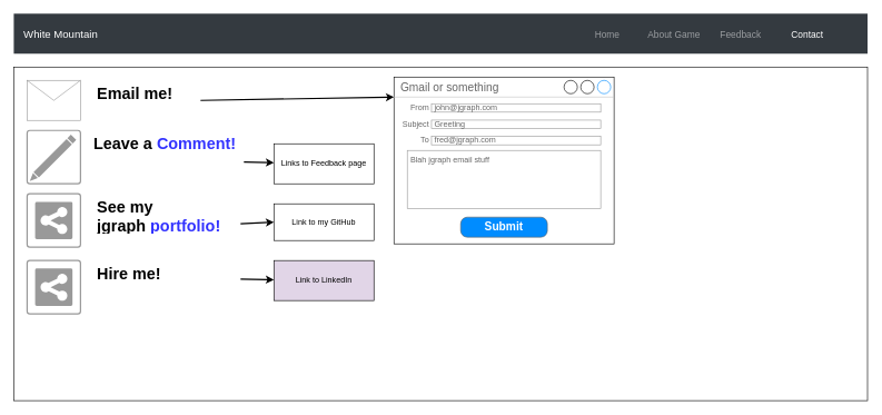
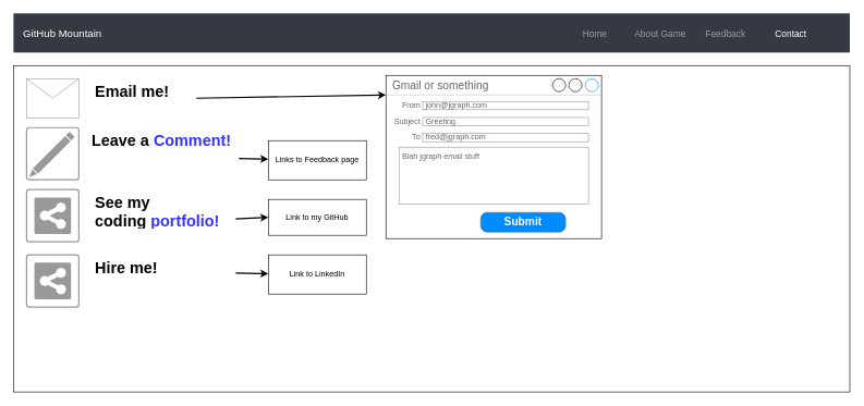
- <mxCell id="3" value="White Mountain" style="shadow=0;dashed=0;fillColor=#343A40;strokeColor=none;fontSize=16;fontColor=#ffffff;align=left;spacing=15;html=1;" vertex="1" parent="1"><mxGeometry x="20" y="20" width="1280" height="60" as="geometry" /></mxCell>
+ <mxCell id="3" value="GitHub Mountain" style="shadow=0;dashed=0;fillColor=#343A40;strokeColor=none;fontSize=16;fontColor=#ffffff;align=left;spacing=15;html=1;" vertex="1" parent="1"><mxGeometry x="20" y="20" width="1280" height="60" as="geometry" /></mxCell>
- <mxCell id="27" value="&lt;h1&gt;See my jgraph&amp;nbsp;&lt;font color=&quot;#3333ff&quot;&gt;portfolio!&lt;/font&gt;&lt;/h1&gt;" style="text;html=1;strokeColor=none;fillColor=none;spacing=5;spacingTop=-20;whiteSpace=wrap;overflow=hidden;rounded=0;" vertex="1" parent="1"><mxGeometry x="140" y="290" width="220" height="60" as="geometry" /></mxCell>
+ <mxCell id="27" value="&lt;h1&gt;See my coding&amp;nbsp;&lt;font color=&quot;#3333ff&quot;&gt;portfolio!&lt;/font&gt;&lt;/h1&gt;" style="text;html=1;strokeColor=none;fillColor=none;spacing=5;spacingTop=-20;whiteSpace=wrap;overflow=hidden;rounded=0;" vertex="1" parent="1"><mxGeometry x="140" y="290" width="220" height="60" as="geometry" /></mxCell>
- <mxCell id="21" value="Submit" style="strokeWidth=1;shadow=0;dashed=0;align=center;html=1;shape=mxgraph.mockup.buttons.button;strokeColor=#666666;fontColor=#ffffff;mainText=;buttonStyle=round;fontSize=17;fontStyle=1;fillColor=#008cff;whiteSpace=wrap;" vertex="1" parent="11"><mxGeometry x="100" y="210" width="130" height="30" as="geometry" /></mxCell>
+ <mxCell id="21" value="Submit" style="strokeWidth=1;shadow=0;dashed=0;align=center;html=1;shape=mxgraph.mockup.buttons.button;strokeColor=#666666;fontColor=#ffffff;mainText=;buttonStyle=round;fontSize=17;fontStyle=1;fillColor=#008cff;whiteSpace=wrap;" vertex="1" parent="11"><mxGeometry x="145" y="210" width="130" height="30" as="geometry" /></mxCell>
- <mxCell id="32" value="Link to LinkedIn" style="rounded=0;whiteSpace=wrap;html=1;fontColor=#000000;fillColor=#e1d5e7;" vertex="1" parent="1"><mxGeometry x="410" y="390" width="150" height="60" as="geometry" /></mxCell>
+ <mxCell id="32" value="Link to LinkedIn" style="rounded=0;whiteSpace=wrap;html=1;fontColor=#000000;" vertex="1" parent="1"><mxGeometry x="410" y="390" width="150" height="60" as="geometry" /></mxCell>
